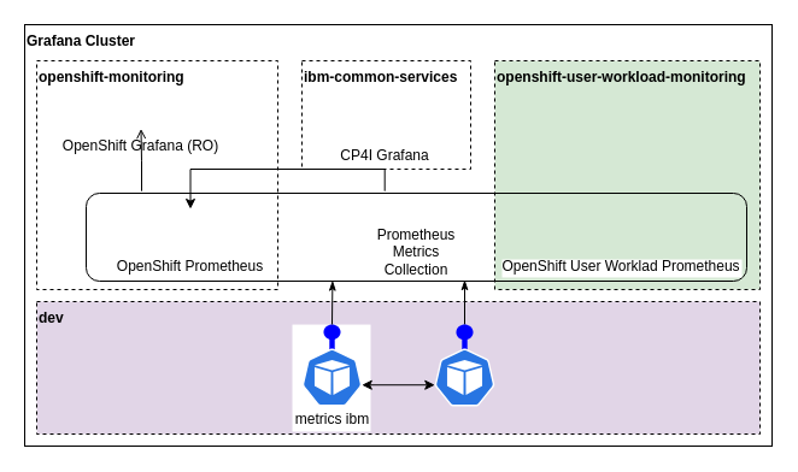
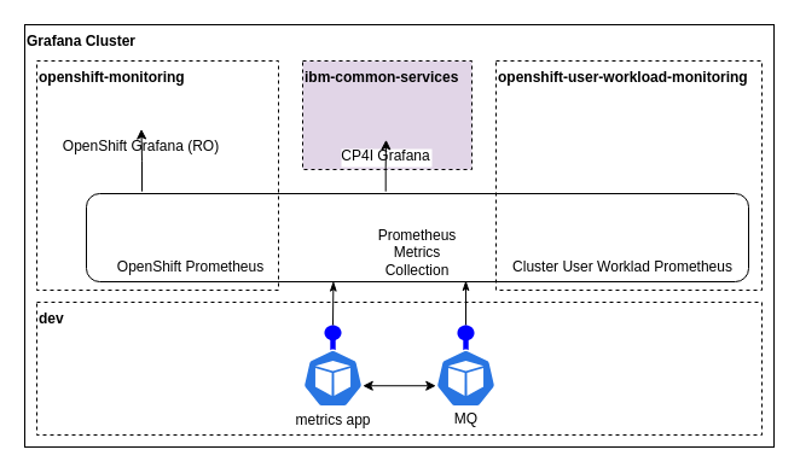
- <mxCell id="4" value="ibm-common-services" style="rounded=0;whiteSpace=wrap;html=1;dashed=1;verticalAlign=top;fontStyle=1;align=left;" vertex="1" parent="1"><mxGeometry x="250" y="50" width="140" height="90" as="geometry" /></mxCell>
+ <mxCell id="4" value="ibm-common-services" style="rounded=0;whiteSpace=wrap;html=1;dashed=1;verticalAlign=top;fontStyle=1;align=left;fillColor=#e1d5e7;" vertex="1" parent="1"><mxGeometry x="250" y="50" width="140" height="90" as="geometry" /></mxCell>
- <mxCell id="9" value="" style="edgeStyle=orthogonalEdgeStyle;rounded=0;orthogonalLoop=1;jettySize=auto;html=1;startArrow=none;startFill=0;exitX=0.084;exitY=-0.025;exitDx=0;exitDy=0;exitPerimeter=0;endArrow=open;" edge="1" parent="1" source="11" target="6"><mxGeometry relative="1" as="geometry" /></mxCell>
+ <mxCell id="9" value="" style="edgeStyle=orthogonalEdgeStyle;rounded=0;orthogonalLoop=1;jettySize=auto;html=1;startArrow=none;startFill=0;exitX=0.084;exitY=-0.025;exitDx=0;exitDy=0;exitPerimeter=0;" edge="1" parent="1" source="11" target="6"><mxGeometry relative="1" as="geometry" /></mxCell>
- <mxCell id="14" value="" style="edgeStyle=orthogonalEdgeStyle;rounded=0;orthogonalLoop=1;jettySize=auto;html=1;startArrow=none;startFill=0;exitX=0.452;exitY=-0.025;exitDx=0;exitDy=0;exitPerimeter=0;" edge="1" parent="1" source="11" target="13"><mxGeometry relative="1" as="geometry"><mxPoint x="127.032" y="168.175" as="sourcePoint" /><mxPoint x="126.5" y="116.5" as="targetPoint" /></mxGeometry></mxCell>
+ <mxCell id="14" value="" style="edgeStyle=orthogonalEdgeStyle;rounded=0;orthogonalLoop=1;jettySize=auto;html=1;startArrow=none;startFill=0;exitX=0.452;exitY=-0.025;exitDx=0;exitDy=0;exitPerimeter=0;entryX=0.5;entryY=1;entryDx=0;entryDy=0;" edge="1" parent="1" source="11" target="7"><mxGeometry relative="1" as="geometry"><mxPoint x="127.032" y="168.175" as="sourcePoint" /><mxPoint x="126.5" y="116.5" as="targetPoint" /></mxGeometry></mxCell>
- <mxCell id="10" value="openshift-user-workload-monitoring" style="rounded=0;whiteSpace=wrap;html=1;dashed=1;verticalAlign=top;horizontal=1;align=left;fontStyle=1;fillColor=#d5e8d4;" vertex="1" parent="1"><mxGeometry x="410" y="50" width="220" height="190" as="geometry" /></mxCell>
+ <mxCell id="10" value="openshift-user-workload-monitoring" style="rounded=0;whiteSpace=wrap;html=1;dashed=1;verticalAlign=top;horizontal=1;align=left;fontStyle=1" vertex="1" parent="1"><mxGeometry x="410" y="50" width="220" height="190" as="geometry" /></mxCell>
- <mxCell id="12" value="OpenShift User Worklad Prometheus" style="shape=image;verticalLabelPosition=bottom;labelBackgroundColor=default;verticalAlign=top;aspect=fixed;imageAspect=0;image=https://external-content.duckduckgo.com/iu/?u=https%3A%2F%2Ftse3.mm.bing.net%2Fth%3Fid%3DOIP._avJQJmiRioD31rh5LxHxQHaHb%26pid%3DApi&amp;f=1;" vertex="1" parent="1"><mxGeometry x="498" y="173" width="34" height="34.07" as="geometry" /></mxCell>
+ <mxCell id="12" value="Cluster User Worklad Prometheus" style="shape=image;verticalLabelPosition=bottom;labelBackgroundColor=default;verticalAlign=top;aspect=fixed;imageAspect=0;image=https://external-content.duckduckgo.com/iu/?u=https%3A%2F%2Ftse3.mm.bing.net%2Fth%3Fid%3DOIP._avJQJmiRioD31rh5LxHxQHaHb%26pid%3DApi&amp;f=1;" vertex="1" parent="1"><mxGeometry x="498" y="173" width="34" height="34.07" as="geometry" /></mxCell>
- <mxCell id="5" value="dev" style="rounded=0;whiteSpace=wrap;html=1;dashed=1;verticalAlign=top;fontStyle=1;align=left;fillColor=#e1d5e7;" vertex="1" parent="1"><mxGeometry x="30" y="250" width="600" height="110" as="geometry" /></mxCell>
+ <mxCell id="5" value="dev" style="rounded=0;whiteSpace=wrap;html=1;dashed=1;verticalAlign=top;fontStyle=1;align=left;" vertex="1" parent="1"><mxGeometry x="30" y="250" width="600" height="110" as="geometry" /></mxCell>
+ <mxCell id="19" value="MQ" style="text;html=1;align=center;verticalAlign=middle;resizable=0;points=[];autosize=1;strokeColor=none;fillColor=none;" vertex="1" parent="17"><mxGeometry x="10" y="48.0" width="30" height="20" as="geometry" /></mxCell>
- <mxCell id="24" value="metrics ibm" style="text;html=1;align=center;verticalAlign=middle;resizable=0;points=[];autosize=1;strokeColor=none;fillColor=none;" vertex="1" parent="20"><mxGeometry x="-7.5" y="68.91" width="80" height="20" as="geometry" /></mxCell>
+ <mxCell id="24" value="metrics app" style="text;html=1;align=center;verticalAlign=middle;resizable=0;points=[];autosize=1;strokeColor=none;fillColor=none;" vertex="1" parent="20"><mxGeometry x="-7.5" y="68.91" width="80" height="20" as="geometry" /></mxCell>
